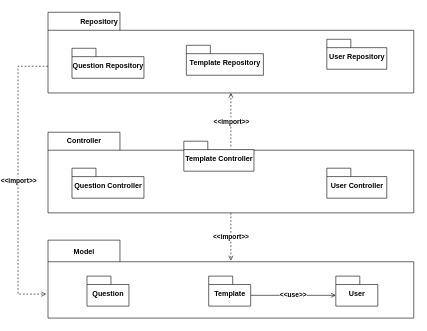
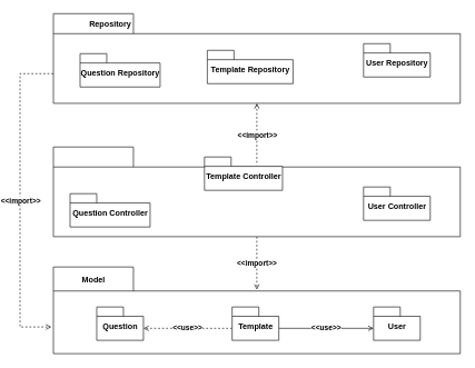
- <mxCell id="4" value="&lt;b&gt;Controller&lt;/b&gt;" style="text;html=1;align=center;verticalAlign=middle;resizable=0;points=[];autosize=1;strokeColor=none;" vertex="1" parent="1"><mxGeometry x="95" y="225" width="70" height="20" as="geometry" /></mxCell>
- <mxCell id="18" value="Question Controller" style="shape=folder;fontStyle=1;spacingTop=10;tabWidth=40;tabHeight=14;tabPosition=left;html=1;" vertex="1" parent="1"><mxGeometry x="110" y="280" width="120" height="50" as="geometry" /></mxCell>
+ <mxCell id="18" value="Question Controller" style="shape=folder;fontStyle=1;spacingTop=10;tabWidth=40;tabHeight=14;tabPosition=left;html=1;" vertex="1" parent="1"><mxGeometry x="95" y="290" width="120" height="50" as="geometry" /></mxCell>
+ <mxCell id="15" value="&lt;b&gt;&amp;lt;&amp;lt;use&amp;gt;&amp;gt;&lt;/b&gt;" style="edgeStyle=orthogonalEdgeStyle;rounded=0;orthogonalLoop=1;jettySize=auto;html=1;entryX=0;entryY=0;entryDx=70;entryDy=32;entryPerimeter=0;dashed=1;startArrow=none;startFill=0;endArrow=open;endFill=0;" edge="1" parent="1" source="16" target="13"><mxGeometry relative="1" as="geometry"><Array as="points"><mxPoint x="300" y="492" /><mxPoint x="300" y="492" /></Array></mxGeometry></mxCell>
